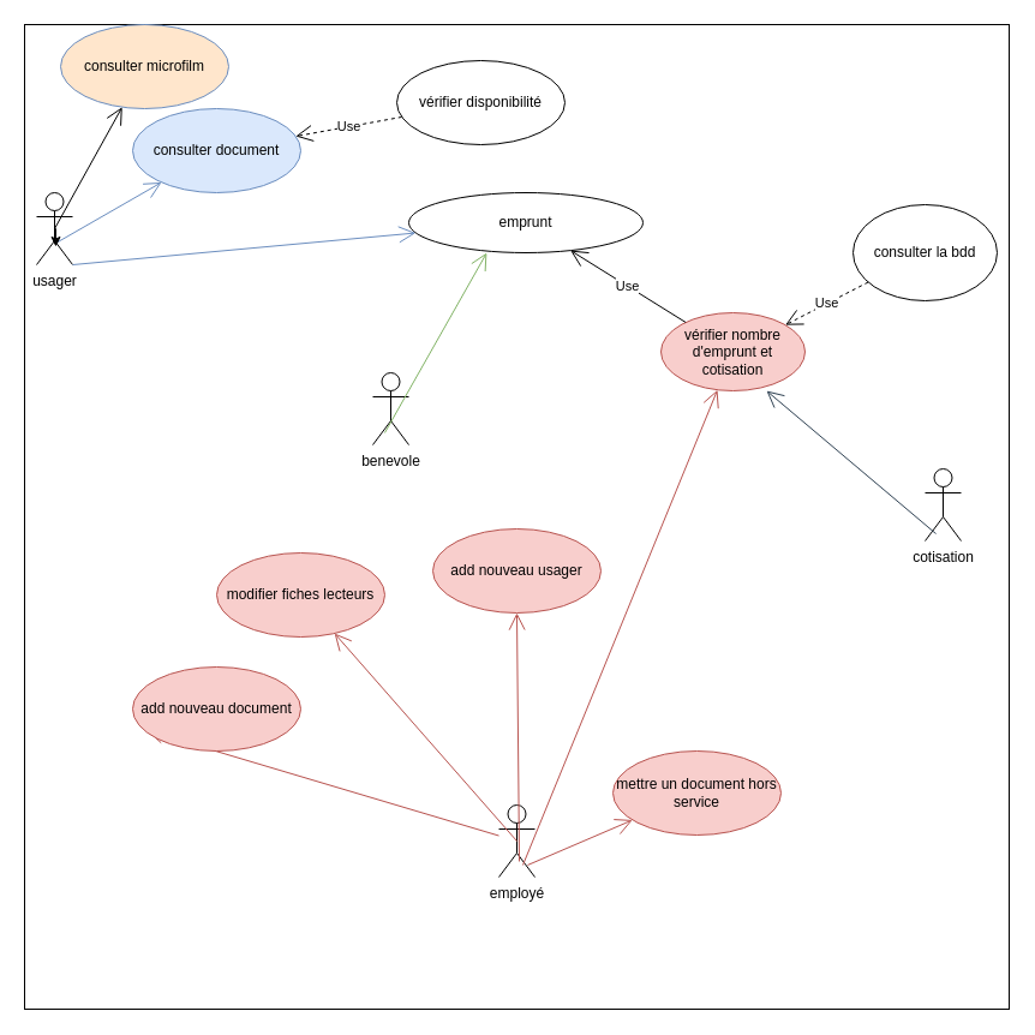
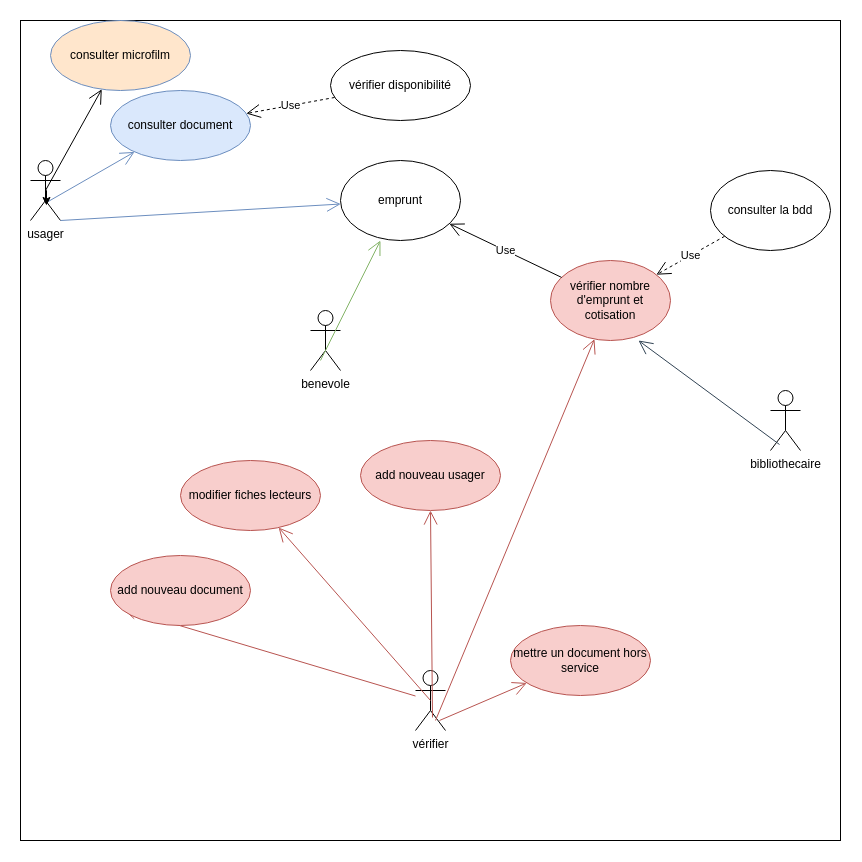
- <mxCell id="7" value="emprunt" style="ellipse;whiteSpace=wrap;html=1;" vertex="1" parent="1"><mxGeometry x="340" y="160" width="195" height="50" as="geometry" /></mxCell>
+ <mxCell id="7" value="emprunt" style="ellipse;whiteSpace=wrap;html=1;" vertex="1" parent="1"><mxGeometry x="340" y="160" width="120" height="80" as="geometry" /></mxCell>
- <mxCell id="10" value="vérifier nombre d'emprunt et cotisation" style="ellipse;whiteSpace=wrap;html=1;fillColor=#f8cecc;strokeColor=#b85450;" vertex="1" parent="1"><mxGeometry x="550" y="260" width="120" height="65" as="geometry" /></mxCell>
+ <mxCell id="10" value="vérifier nombre d'emprunt et cotisation" style="ellipse;whiteSpace=wrap;html=1;fillColor=#f8cecc;strokeColor=#b85450;" vertex="1" parent="1"><mxGeometry x="550" y="260" width="120" height="80" as="geometry" /></mxCell>
- <mxCell id="6" value="cotisation" style="shape=umlActor;verticalLabelPosition=bottom;verticalAlign=top;html=1;" vertex="1" parent="1"><mxGeometry x="770" y="390" width="30" height="60" as="geometry" /></mxCell>
+ <mxCell id="6" value="bibliothecaire" style="shape=umlActor;verticalLabelPosition=bottom;verticalAlign=top;html=1;" vertex="1" parent="1"><mxGeometry x="770" y="390" width="30" height="60" as="geometry" /></mxCell>
- <mxCell id="4" value="employé" style="shape=umlActor;verticalLabelPosition=bottom;verticalAlign=top;html=1;" vertex="1" parent="1"><mxGeometry x="415" y="670" width="30" height="60" as="geometry" /></mxCell>
+ <mxCell id="4" value="vérifier" style="shape=umlActor;verticalLabelPosition=bottom;verticalAlign=top;html=1;" vertex="1" parent="1"><mxGeometry x="415" y="670" width="30" height="60" as="geometry" /></mxCell>
